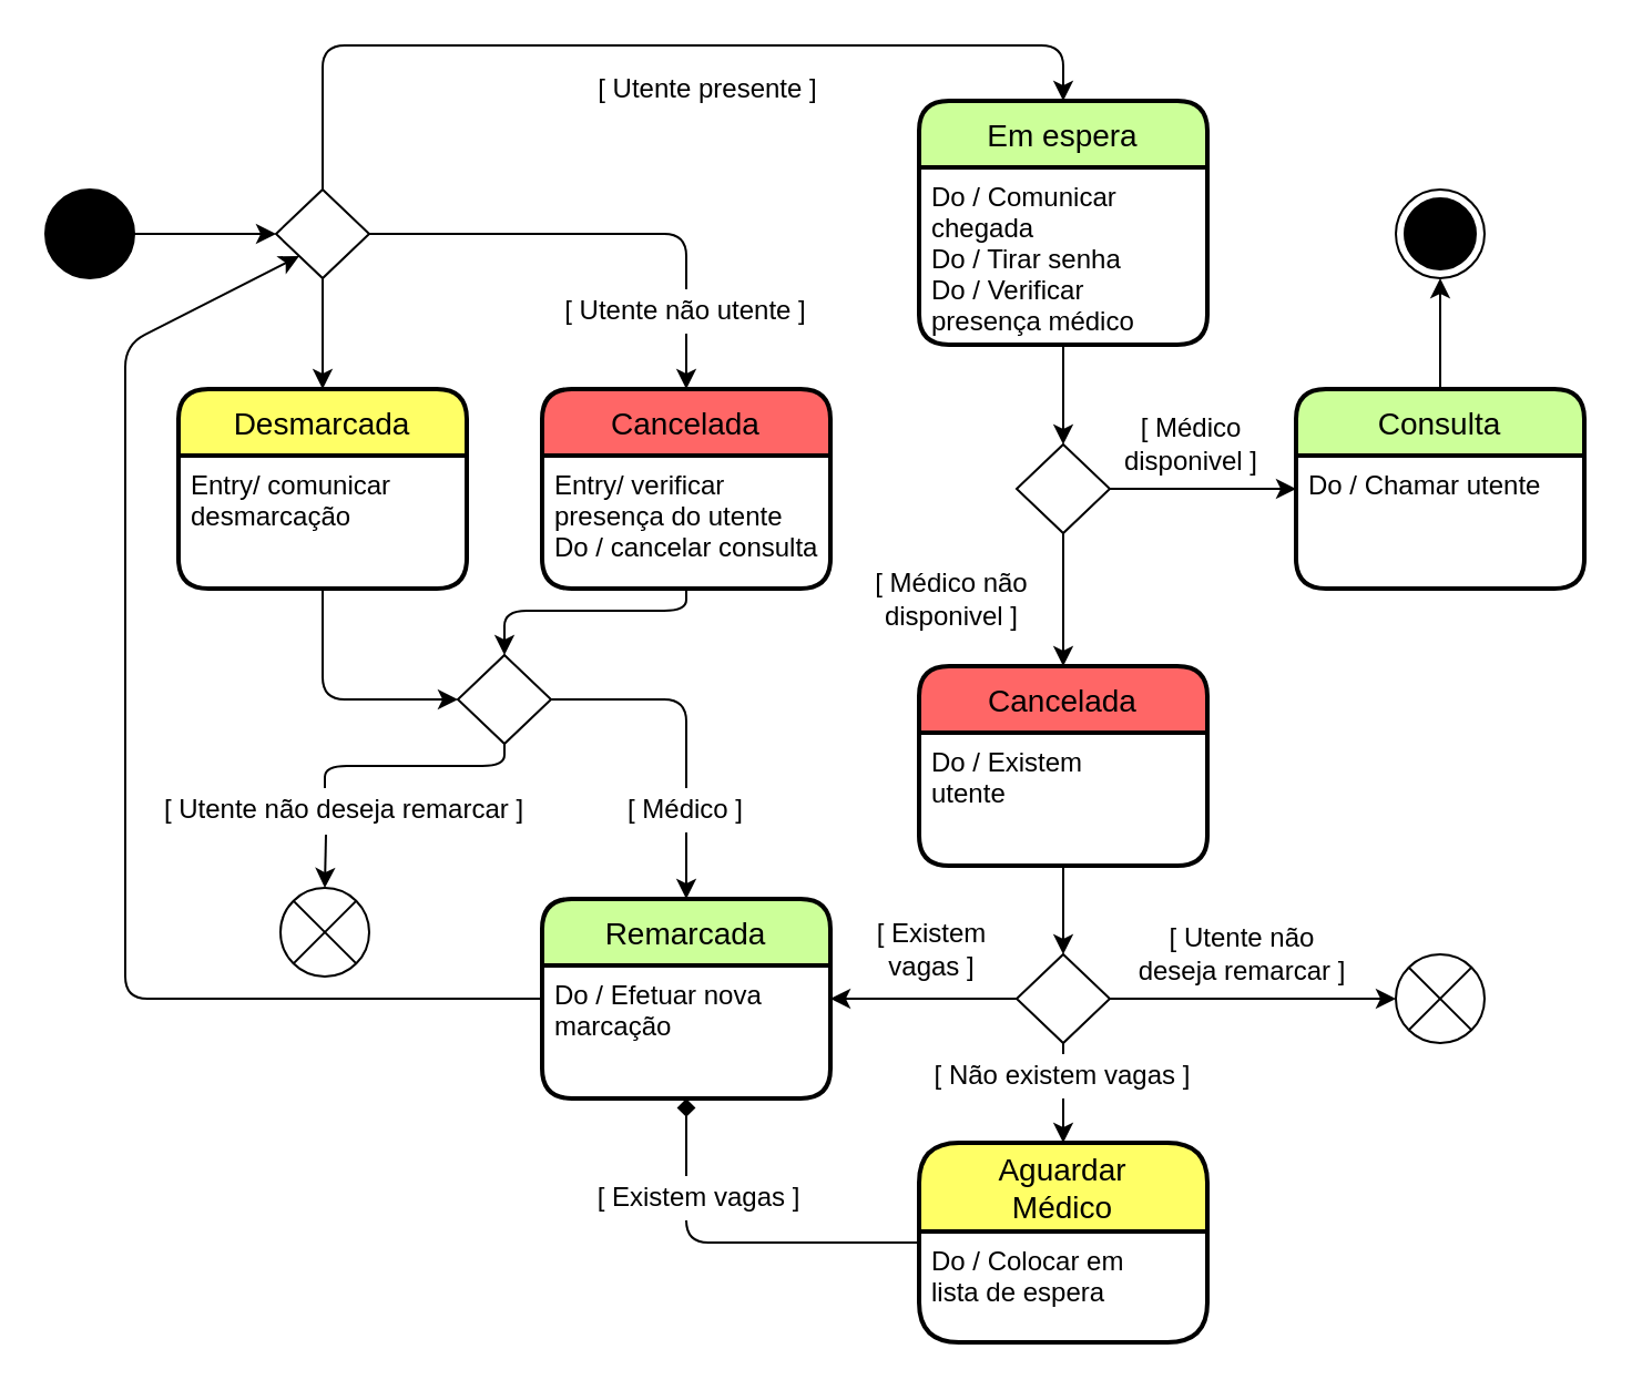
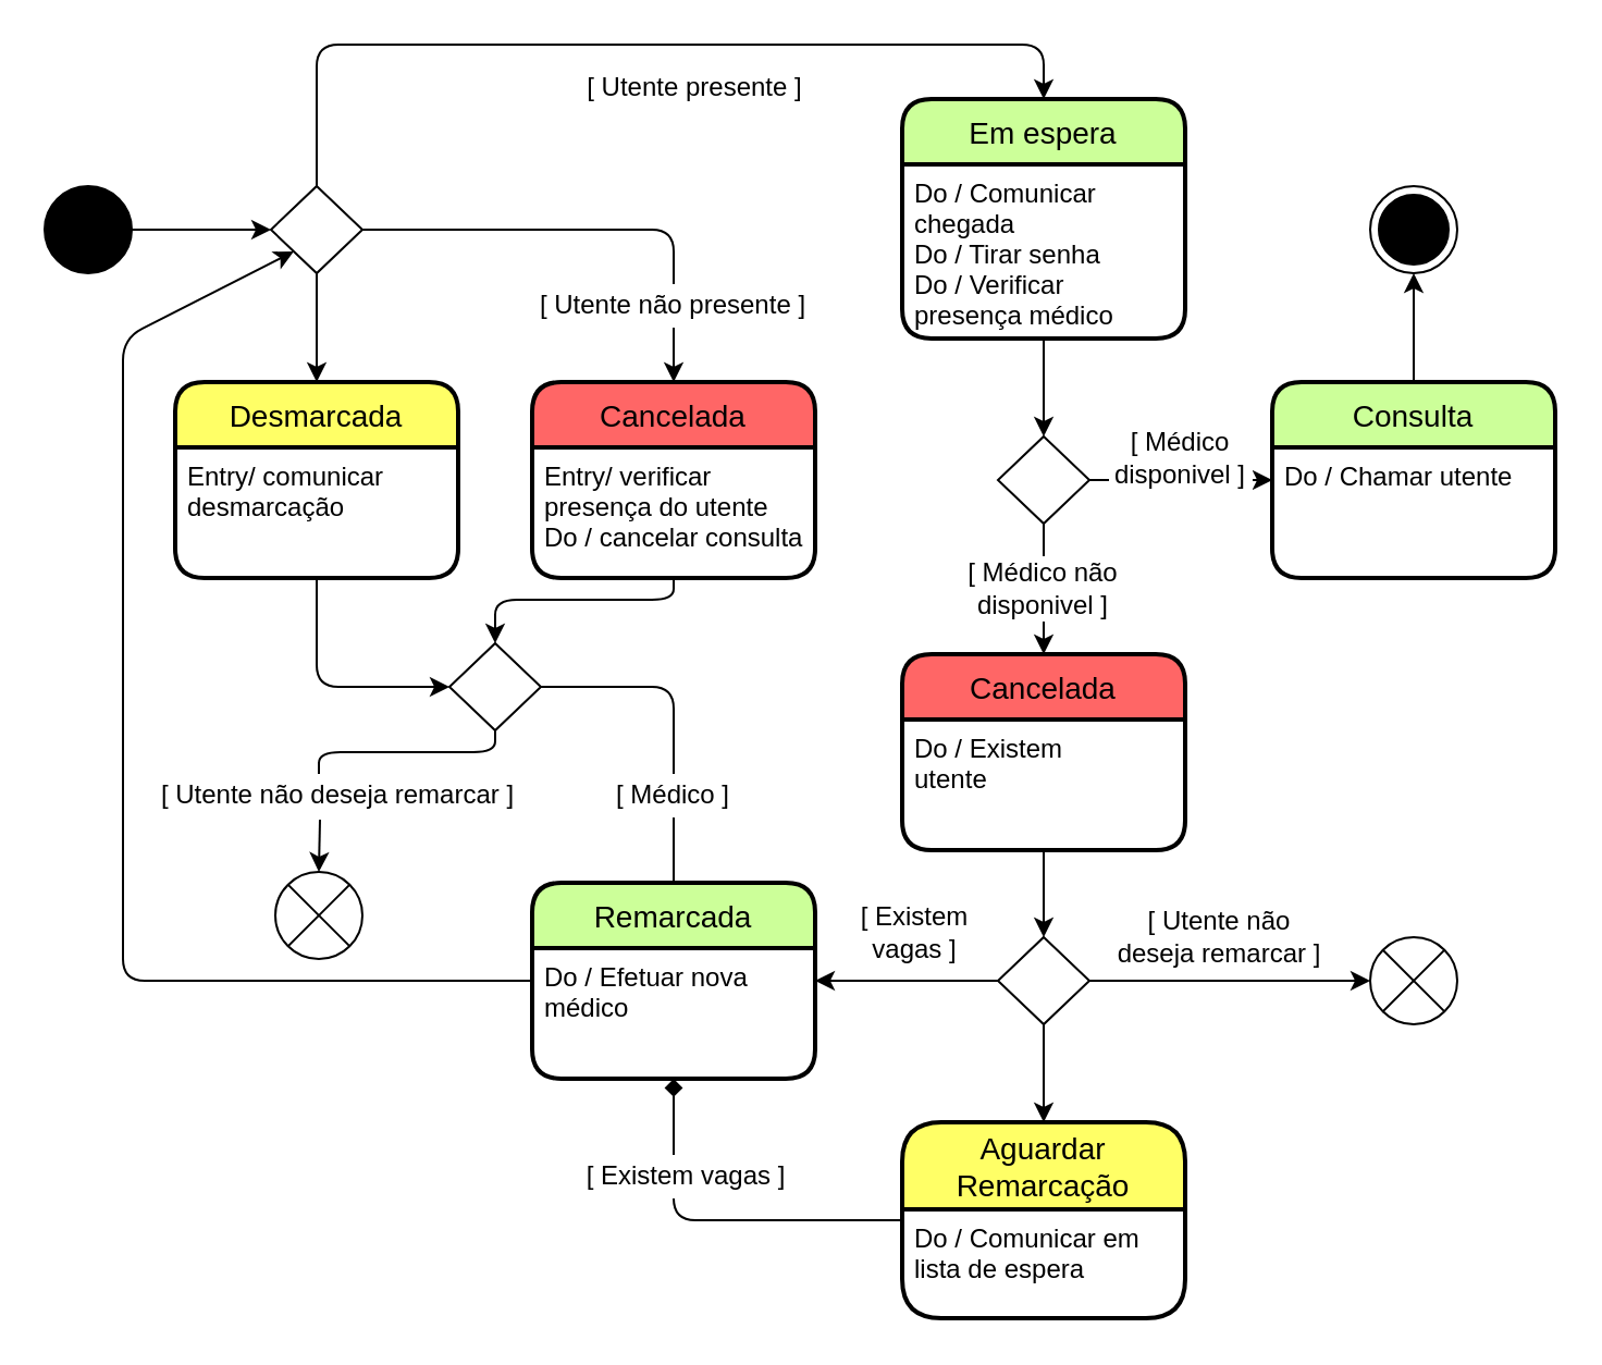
- <mxCell id="11" value="[ Utente não utente ]" style="text;html=1;strokeColor=none;align=center;verticalAlign=middle;whiteSpace=wrap;rounded=0;fillColor=#ffffff;" vertex="1" parent="1"><mxGeometry x="246" y="130" width="126" height="20" as="geometry" /></mxCell>
+ <mxCell id="11" value="[ Utente não presente ]" style="text;html=1;strokeColor=none;align=center;verticalAlign=middle;whiteSpace=wrap;rounded=0;fillColor=#ffffff;" vertex="1" parent="1"><mxGeometry x="246" y="130" width="126" height="20" as="geometry" /></mxCell>
- <mxCell id="24" value="[ Médico disponivel ]" style="text;html=1;strokeColor=none;align=center;verticalAlign=middle;whiteSpace=wrap;rounded=0;fillColor=#ffffff;" vertex="1" parent="1"><mxGeometry x="504" y="185" width="66" height="30" as="geometry" /></mxCell>
+ <mxCell id="24" value="[ Médico disponivel ]" style="text;html=1;strokeColor=none;align=center;verticalAlign=middle;whiteSpace=wrap;rounded=0;fillColor=#ffffff;" vertex="1" parent="1"><mxGeometry x="509" y="195" width="66" height="30" as="geometry" /></mxCell>
- <mxCell id="27" value="[ Médico não disponivel ]" style="text;html=1;strokeColor=none;align=center;verticalAlign=middle;whiteSpace=wrap;rounded=0;fillColor=#ffffff;" vertex="1" parent="1"><mxGeometry x="381" y="255" width="96" height="30" as="geometry" /></mxCell>
+ <mxCell id="27" value="[ Médico não disponivel ]" style="text;html=1;strokeColor=none;align=center;verticalAlign=middle;whiteSpace=wrap;rounded=0;fillColor=#ffffff;" vertex="1" parent="1"><mxGeometry x="431" y="255" width="96" height="30" as="geometry" /></mxCell>
- <mxCell id="46" style="edgeStyle=orthogonalEdgeStyle;rounded=0;orthogonalLoop=1;jettySize=auto;html=1;entryX=0.5;entryY=0;entryDx=0;entryDy=0;endArrow=classic;endFill=1;" edge="1" parent="1" source="47" target="13"><mxGeometry relative="1" as="geometry" /></mxCell>
+ <mxCell id="46" style="edgeStyle=orthogonalEdgeStyle;rounded=0;orthogonalLoop=1;jettySize=auto;html=1;entryX=0.5;entryY=0;entryDx=0;entryDy=0;endArrow=none;endFill=1;" edge="1" parent="1" source="47" target="13"><mxGeometry relative="1" as="geometry" /></mxCell>
- <mxCell id="14" value="Do / Efetuar nova&#10;marcação" style="align=left;strokeColor=none;fillColor=none;spacingLeft=4;fontSize=12;verticalAlign=top;resizable=0;rotatable=0;part=1;" vertex="1" parent="13"><mxGeometry y="30" width="130" height="60" as="geometry" /></mxCell>
+ <mxCell id="14" value="Do / Efetuar nova&#10;médico" style="align=left;strokeColor=none;fillColor=none;spacingLeft=4;fontSize=12;verticalAlign=top;resizable=0;rotatable=0;part=1;" vertex="1" parent="13"><mxGeometry y="30" width="130" height="60" as="geometry" /></mxCell>
- <mxCell id="33" value="[ Não existem vagas ]" style="text;html=1;strokeColor=none;align=center;verticalAlign=middle;whiteSpace=wrap;rounded=0;fillColor=#ffffff;" vertex="1" parent="1"><mxGeometry x="417" y="475" width="124" height="20" as="geometry" /></mxCell>
- <mxCell id="30" value="Aguardar &#10;Médico" style="swimlane;childLayout=stackLayout;horizontal=1;startSize=40;horizontalStack=0;rounded=1;fontSize=14;fontStyle=0;strokeWidth=2;resizeParent=0;resizeLast=1;shadow=0;dashed=0;align=center;fillColor=#FFFF66;" vertex="1" parent="1"><mxGeometry x="414" y="515" width="130" height="90" as="geometry"><mxRectangle x="260" y="75" width="120" height="30" as="alternateBounds" /></mxGeometry></mxCell>
+ <mxCell id="30" value="Aguardar &#10;Remarcação" style="swimlane;childLayout=stackLayout;horizontal=1;startSize=40;horizontalStack=0;rounded=1;fontSize=14;fontStyle=0;strokeWidth=2;resizeParent=0;resizeLast=1;shadow=0;dashed=0;align=center;fillColor=#FFFF66;" vertex="1" parent="1"><mxGeometry x="414" y="515" width="130" height="90" as="geometry"><mxRectangle x="260" y="75" width="120" height="30" as="alternateBounds" /></mxGeometry></mxCell>
- <mxCell id="31" value="Do / Colocar em&#10;lista de espera" style="align=left;strokeColor=none;fillColor=none;spacingLeft=4;fontSize=12;verticalAlign=top;resizable=0;rotatable=0;part=1;" vertex="1" parent="30"><mxGeometry y="40" width="130" height="50" as="geometry" /></mxCell>
+ <mxCell id="31" value="Do / Comunicar em&#10;lista de espera" style="align=left;strokeColor=none;fillColor=none;spacingLeft=4;fontSize=12;verticalAlign=top;resizable=0;rotatable=0;part=1;" vertex="1" parent="30"><mxGeometry y="40" width="130" height="50" as="geometry" /></mxCell>
